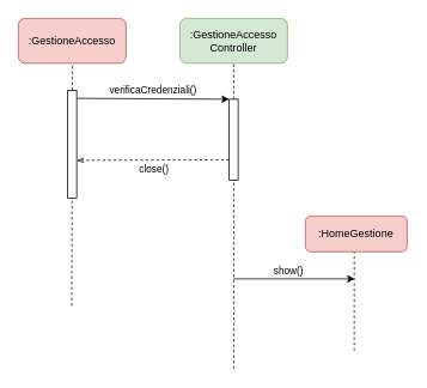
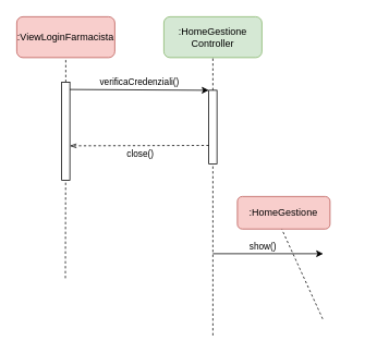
- <mxCell id="2" value=":GestioneAccesso" style="rounded=1;whiteSpace=wrap;html=1;fillColor=#f8cecc;strokeColor=#b85450;" parent="1" vertex="1"><mxGeometry x="20" y="20" width="120" height="50" as="geometry" /></mxCell>
+ <mxCell id="2" value=":ViewLoginFarmacista" style="rounded=1;whiteSpace=wrap;html=1;fillColor=#f8cecc;strokeColor=#b85450;" parent="1" vertex="1"><mxGeometry x="20" y="20" width="120" height="50" as="geometry" /></mxCell>
- <mxCell id="3" value=":GestioneAccesso&lt;br&gt;Controller" style="rounded=1;whiteSpace=wrap;html=1;fillColor=#d5e8d4;strokeColor=#82b366;" parent="1" vertex="1"><mxGeometry x="200" y="20" width="120" height="50" as="geometry" /></mxCell>
+ <mxCell id="3" value=":HomeGestione&lt;br&gt;Controller" style="rounded=1;whiteSpace=wrap;html=1;fillColor=#d5e8d4;strokeColor=#82b366;" parent="1" vertex="1"><mxGeometry x="200" y="20" width="120" height="50" as="geometry" /></mxCell>
- <mxCell id="14" value=":HomeGestione" style="rounded=1;whiteSpace=wrap;html=1;fillColor=#f8cecc;strokeColor=#b85450;" parent="1" vertex="1"><mxGeometry x="340" y="240" width="113.37" height="39.8" as="geometry" /></mxCell>
+ <mxCell id="14" value=":HomeGestione" style="rounded=1;whiteSpace=wrap;html=1;fillColor=#f8cecc;strokeColor=#b85450;" parent="1" vertex="1"><mxGeometry x="290" y="240" width="113.37" height="39.8" as="geometry" /></mxCell>
